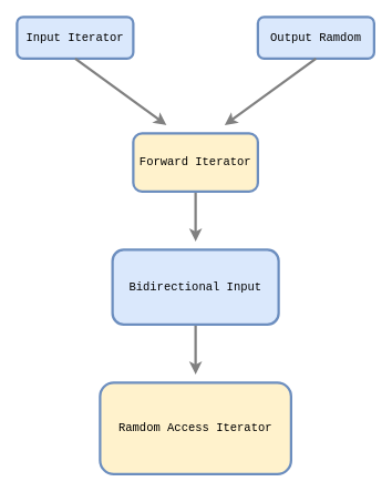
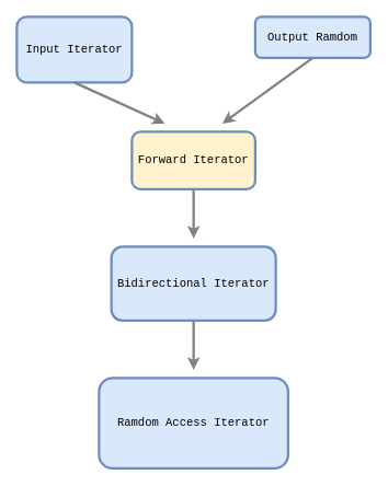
- <mxCell id="2" value="&lt;font face=&quot;Courier New&quot; style=&quot;font-size: 14px&quot;&gt;Input Iterator&lt;/font&gt;" style="rounded=1;whiteSpace=wrap;html=1;strokeWidth=3;fillColor=#dae8fc;strokeColor=#6c8ebf;" vertex="1" parent="1"><mxGeometry x="20" y="20" width="140" height="50" as="geometry" /></mxCell>
+ <mxCell id="2" value="&lt;font face=&quot;Courier New&quot; style=&quot;font-size: 14px&quot;&gt;Input Iterator&lt;/font&gt;" style="rounded=1;whiteSpace=wrap;html=1;strokeWidth=3;fillColor=#dae8fc;strokeColor=#6c8ebf;" vertex="1" parent="1"><mxGeometry x="20" y="20" width="140" height="80" as="geometry" /></mxCell>
- <mxCell id="7" value="&lt;font face=&quot;Courier New&quot; style=&quot;font-size: 14px&quot;&gt;Bidirectional Input&lt;/font&gt;" style="rounded=1;whiteSpace=wrap;html=1;strokeWidth=3;fillColor=#dae8fc;strokeColor=#6c8ebf;" vertex="1" parent="1"><mxGeometry x="135" y="300" width="200" height="90" as="geometry" /></mxCell>
+ <mxCell id="7" value="&lt;font face=&quot;Courier New&quot; style=&quot;font-size: 14px&quot;&gt;Bidirectional Iterator&lt;/font&gt;" style="rounded=1;whiteSpace=wrap;html=1;strokeWidth=3;fillColor=#dae8fc;strokeColor=#6c8ebf;" vertex="1" parent="1"><mxGeometry x="135" y="300" width="200" height="90" as="geometry" /></mxCell>
- <mxCell id="8" value="&lt;font face=&quot;Courier New&quot; style=&quot;font-size: 14px&quot;&gt;Ramdom Access Iterator&lt;/font&gt;" style="rounded=1;whiteSpace=wrap;html=1;strokeWidth=3;fillColor=#fff2cc;strokeColor=#6c8ebf;" vertex="1" parent="1"><mxGeometry x="120" y="460" width="230" height="110" as="geometry" /></mxCell>
+ <mxCell id="8" value="&lt;font face=&quot;Courier New&quot; style=&quot;font-size: 14px&quot;&gt;Ramdom Access Iterator&lt;/font&gt;" style="rounded=1;whiteSpace=wrap;html=1;strokeWidth=3;fillColor=#dae8fc;strokeColor=#6c8ebf;" vertex="1" parent="1"><mxGeometry x="120" y="460" width="230" height="110" as="geometry" /></mxCell>
